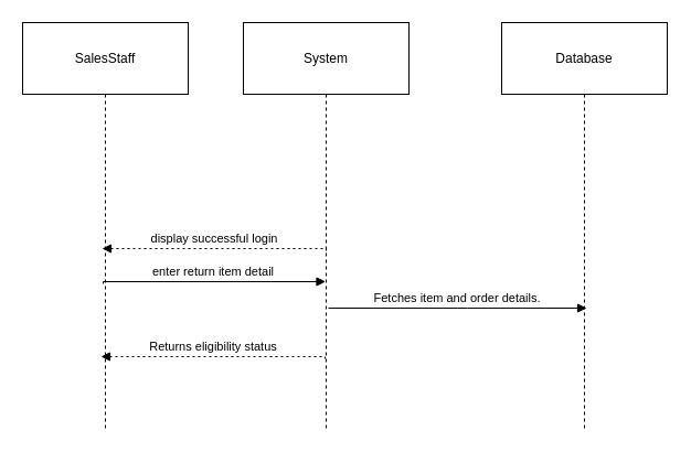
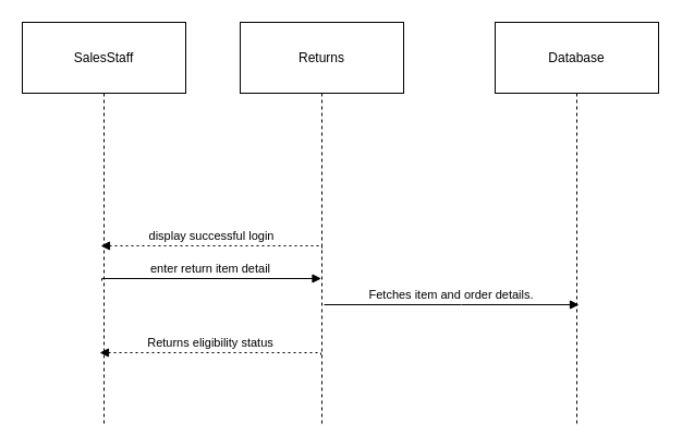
- <mxCell id="3" value="System" style="shape=umlLifeline;perimeter=lifelinePerimeter;whiteSpace=wrap;container=1;dropTarget=0;collapsible=0;recursiveResize=0;outlineConnect=0;portConstraint=eastwest;newEdgeStyle={&quot;edgeStyle&quot;:&quot;elbowEdgeStyle&quot;,&quot;elbow&quot;:&quot;vertical&quot;,&quot;curved&quot;:0,&quot;rounded&quot;:0};size=65;" parent="1" vertex="1"><mxGeometry x="220" width="150" height="368" as="geometry" y="20" /></mxCell>
+ <mxCell id="3" value="Returns" style="shape=umlLifeline;perimeter=lifelinePerimeter;whiteSpace=wrap;container=1;dropTarget=0;collapsible=0;recursiveResize=0;outlineConnect=0;portConstraint=eastwest;newEdgeStyle={&quot;edgeStyle&quot;:&quot;elbowEdgeStyle&quot;,&quot;elbow&quot;:&quot;vertical&quot;,&quot;curved&quot;:0,&quot;rounded&quot;:0};size=65;" parent="1" vertex="1"><mxGeometry x="220" width="150" height="368" as="geometry" y="20" /></mxCell>
